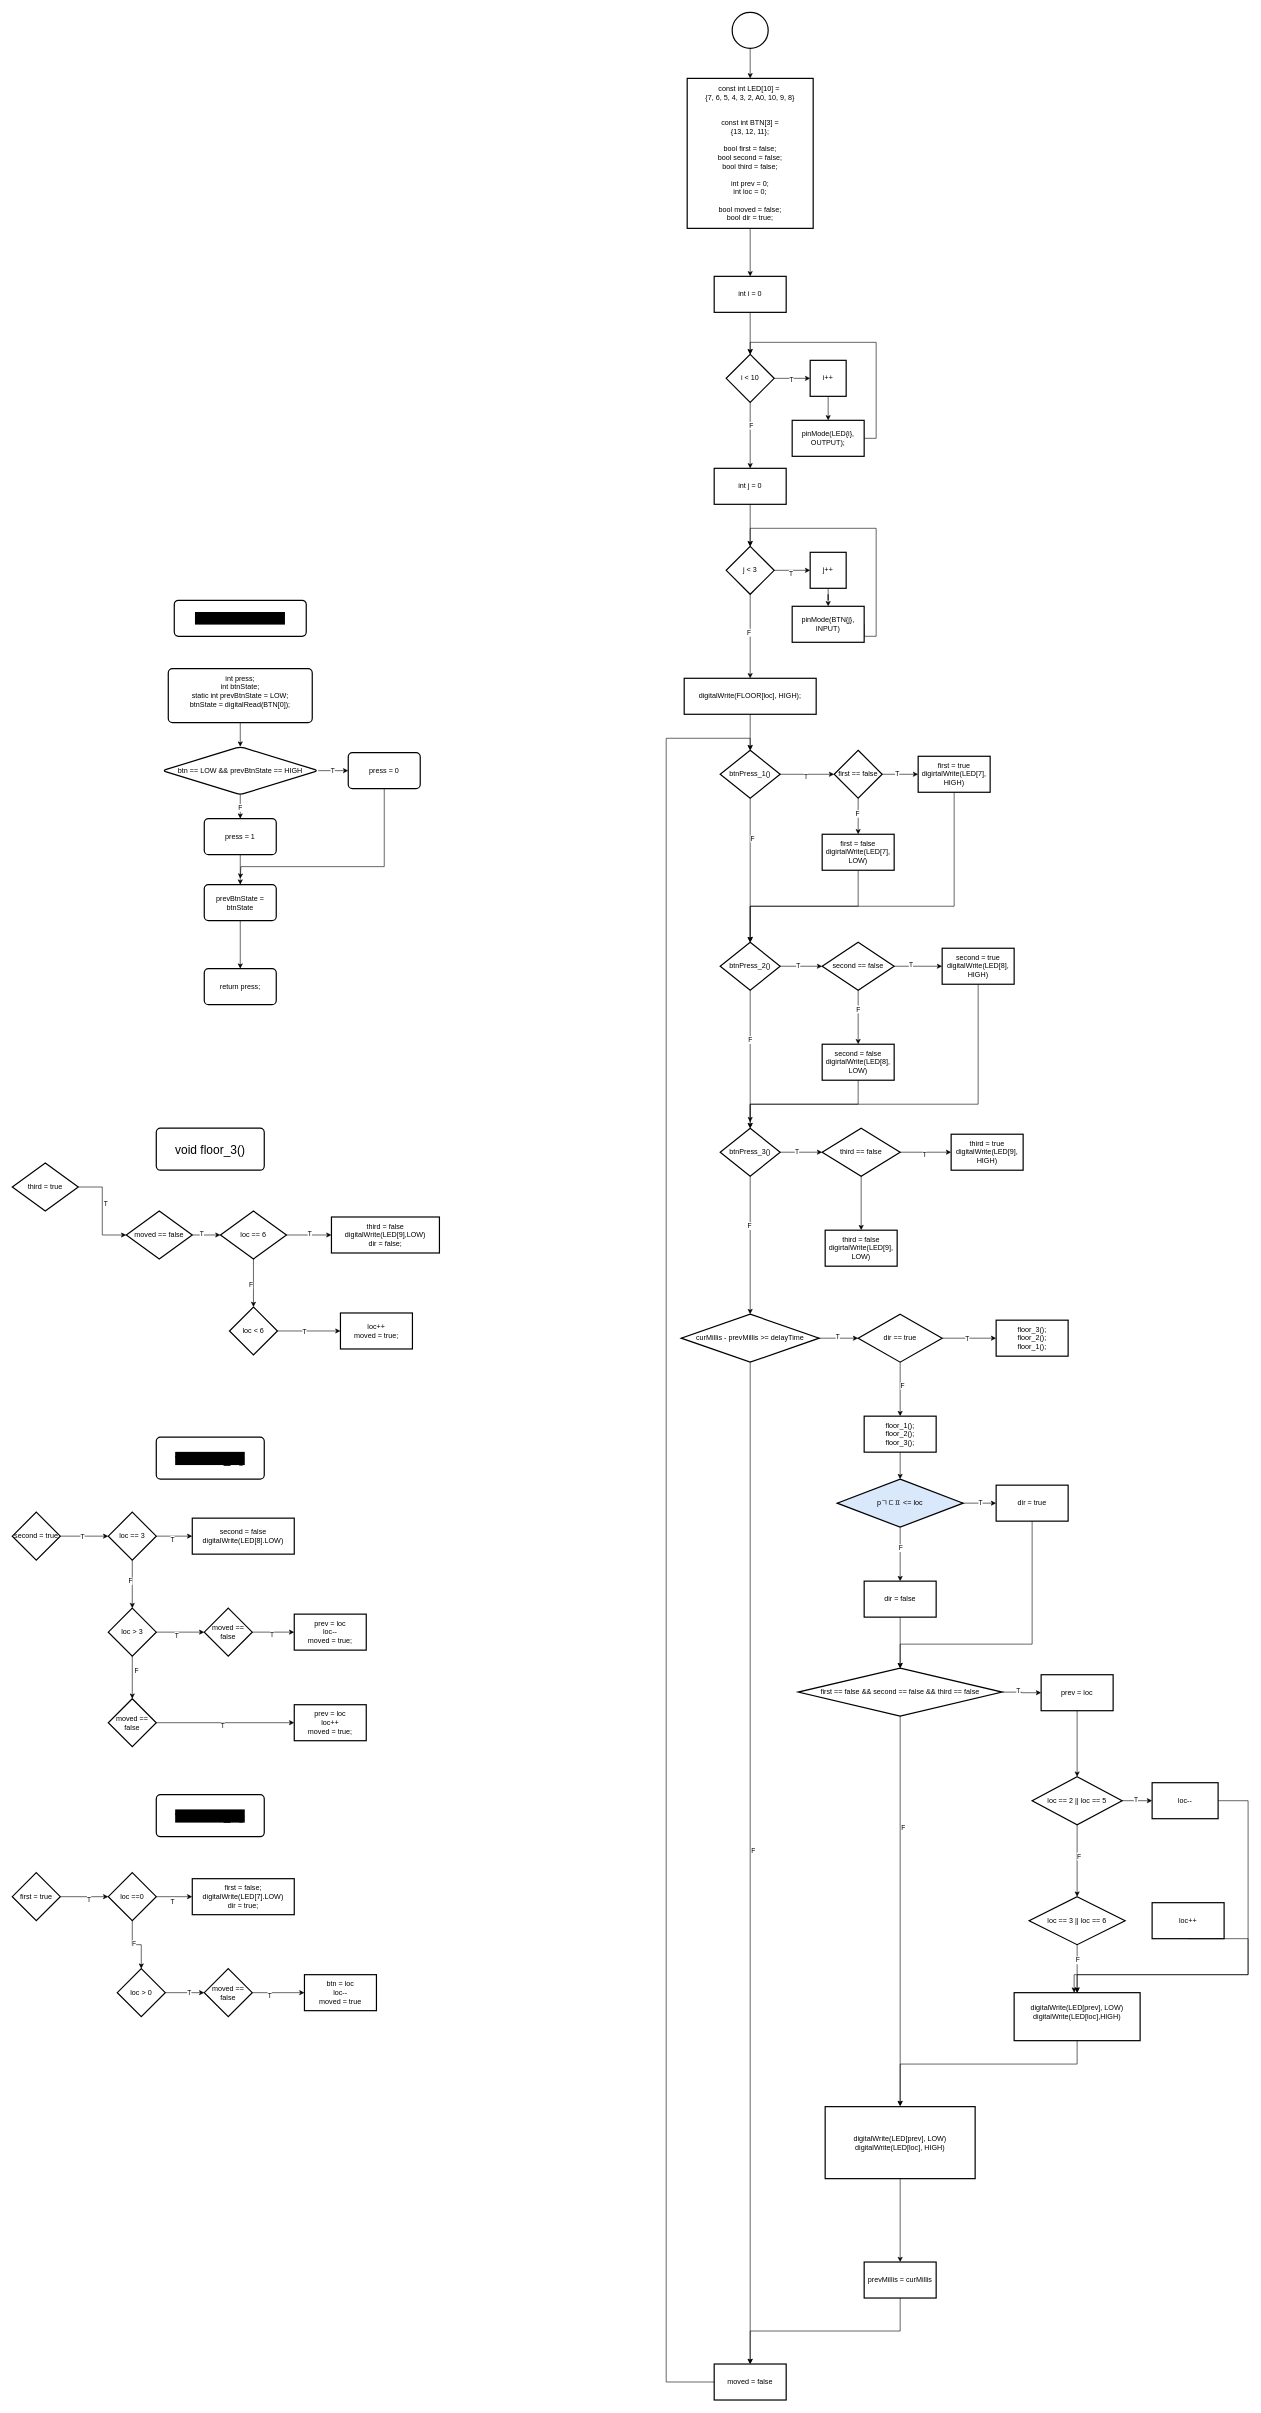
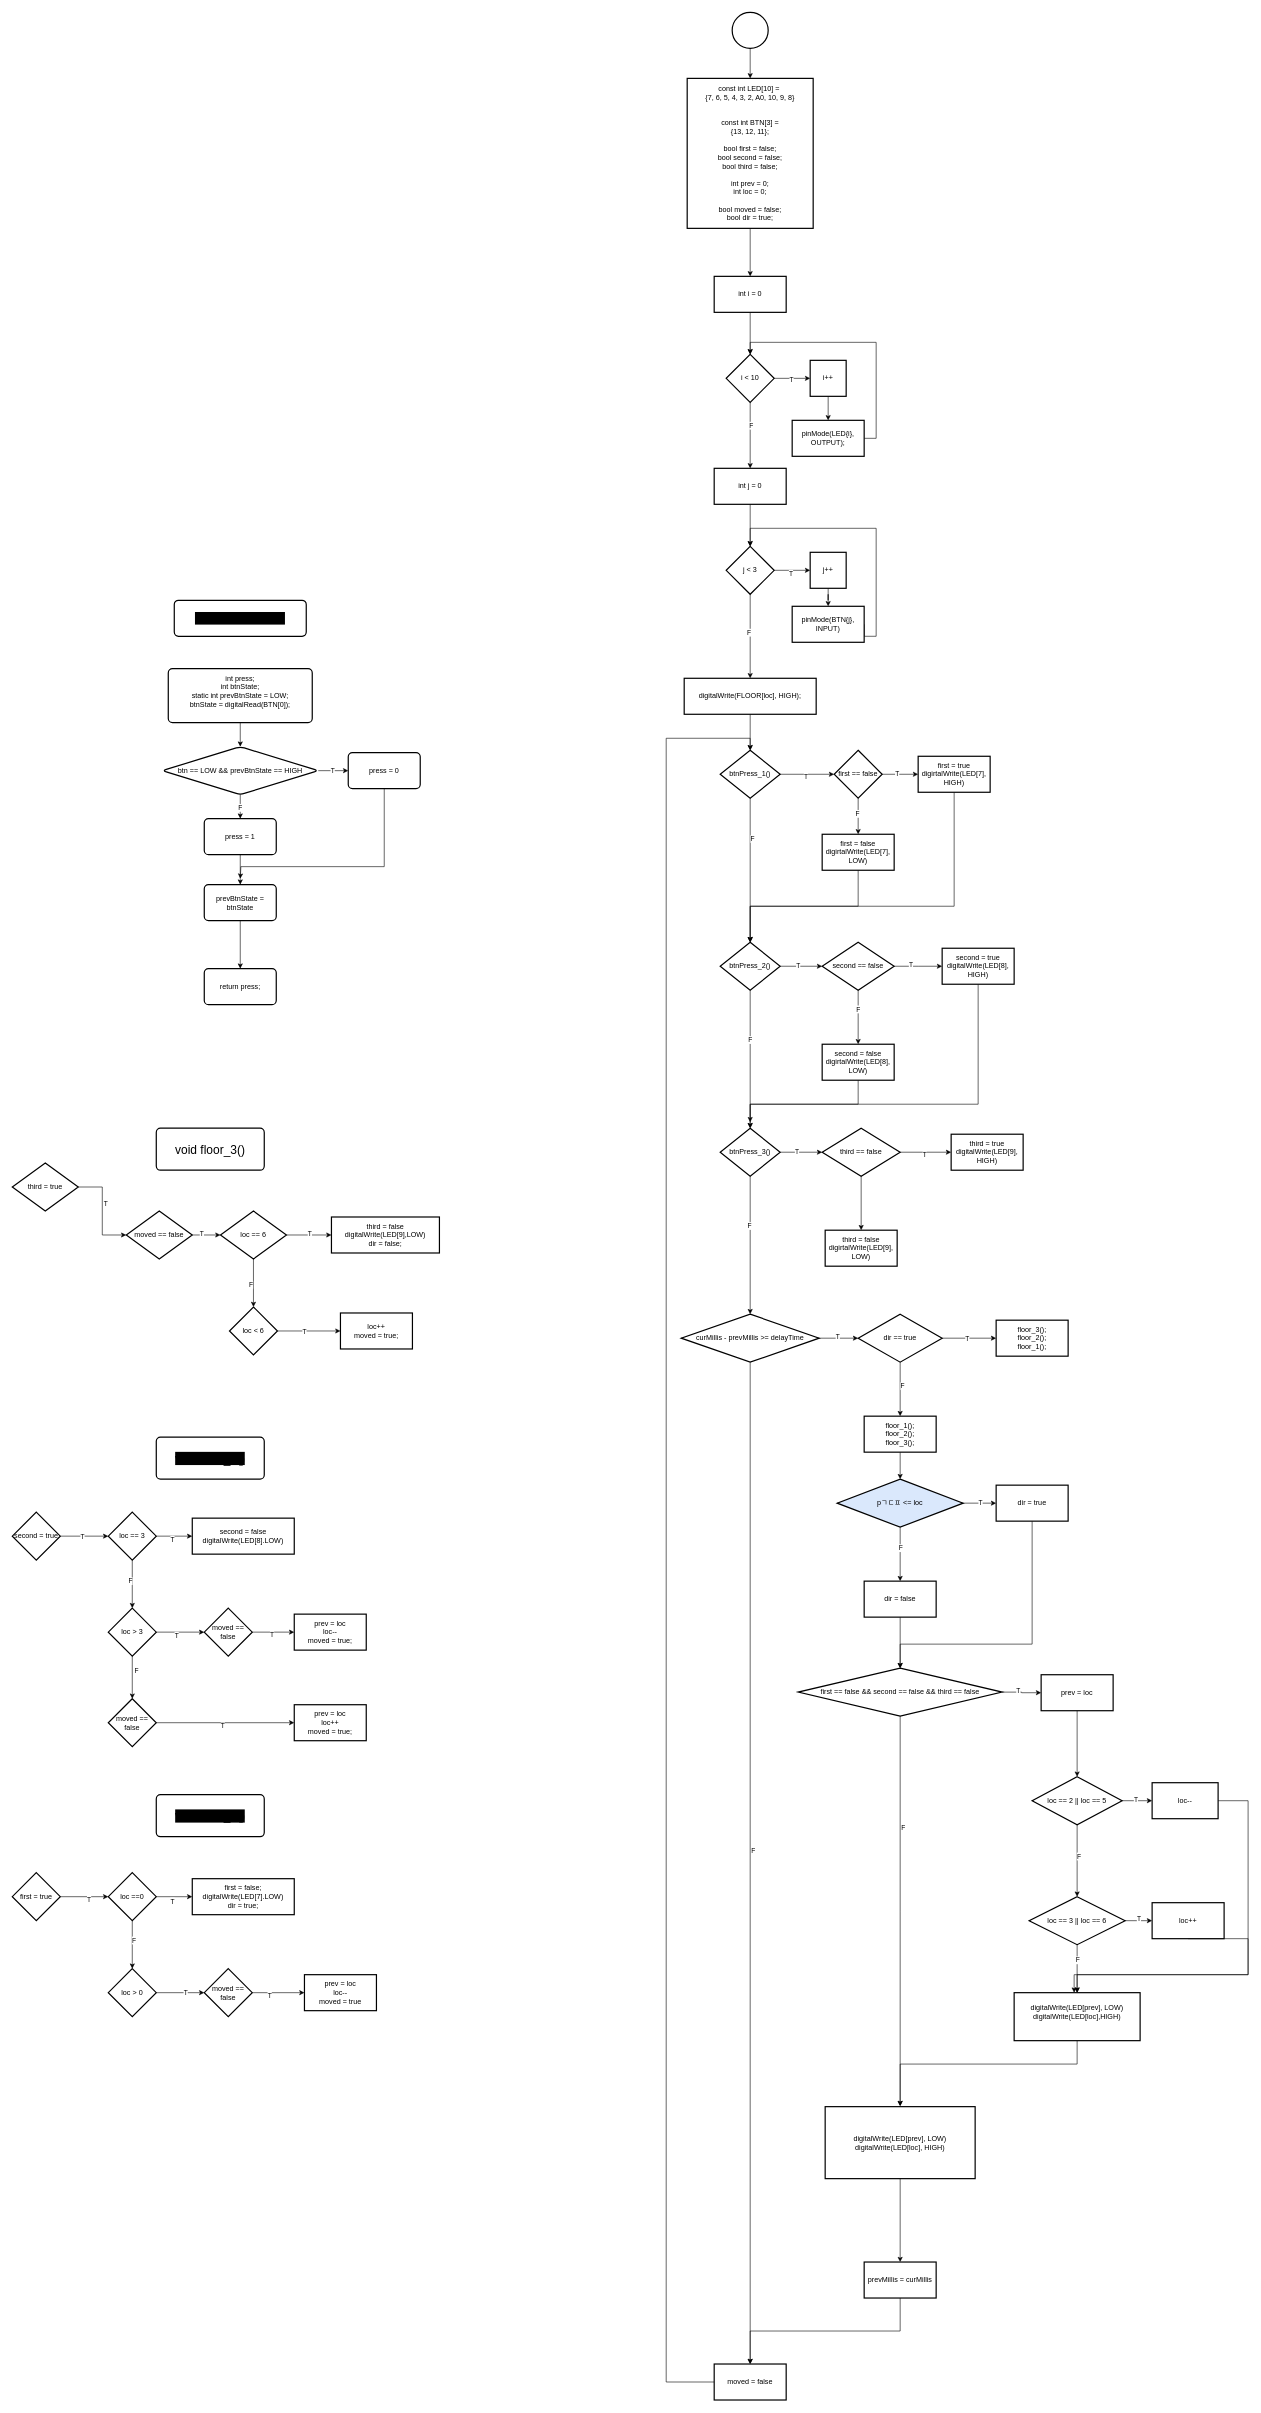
+ <mxCell id="77" value="" style="edgeStyle=orthogonalEdgeStyle;rounded=0;orthogonalLoop=1;jettySize=auto;html=1;" edge="1" parent="1" source="81" target="85"><mxGeometry relative="1" as="geometry" /></mxCell>
+ <mxCell id="78" value="T" style="edgeLabel;html=1;align=center;verticalAlign=middle;resizable=0;points=[];" vertex="1" connectable="0" parent="77"><mxGeometry x="-0.009" y="4" relative="1" as="geometry"><mxPoint as="offset" /></mxGeometry></mxCell>
- <mxCell id="144" value="loc &amp;gt; 0" style="rhombus;whiteSpace=wrap;html=1;strokeWidth=2;" vertex="1" parent="1"><mxGeometry x="195" y="3281" width="80" height="80" as="geometry" /></mxCell>
+ <mxCell id="144" value="loc &amp;gt; 0" style="rhombus;whiteSpace=wrap;html=1;strokeWidth=2;" vertex="1" parent="1"><mxGeometry x="180" y="3281" width="80" height="80" as="geometry" /></mxCell>
- <mxCell id="148" value="&lt;div&gt;btn = loc&lt;/div&gt;loc--&lt;div&gt;moved = true&lt;/div&gt;" style="whiteSpace=wrap;html=1;strokeWidth=2;" vertex="1" parent="1"><mxGeometry x="507" y="3291" width="120" height="60" as="geometry" /></mxCell>
+ <mxCell id="148" value="&lt;div&gt;prev = loc&lt;/div&gt;loc--&lt;div&gt;moved = true&lt;/div&gt;" style="whiteSpace=wrap;html=1;strokeWidth=2;" vertex="1" parent="1"><mxGeometry x="507" y="3291" width="120" height="60" as="geometry" /></mxCell>
